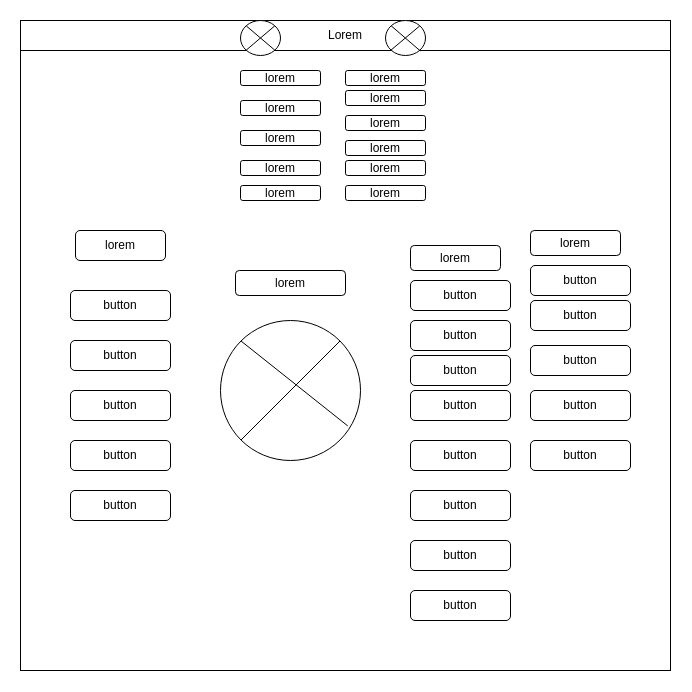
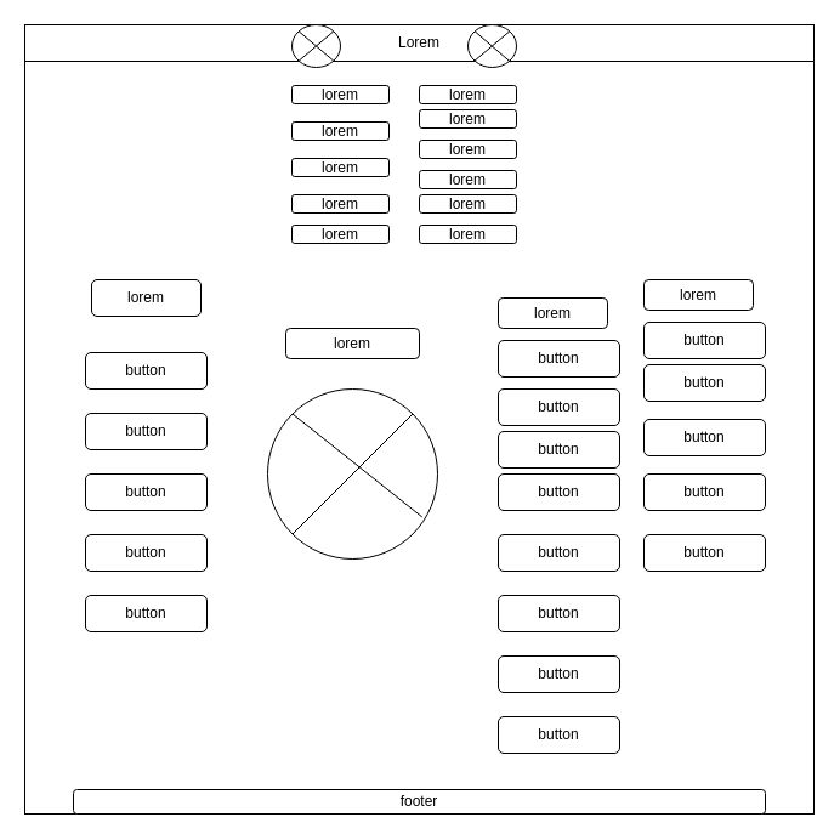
+ <mxCell id="4" value="footer" style="rounded=1;whiteSpace=wrap;html=1;" parent="1" vertex="1"><mxGeometry x="60" y="650" width="570" height="20" as="geometry" /></mxCell>
